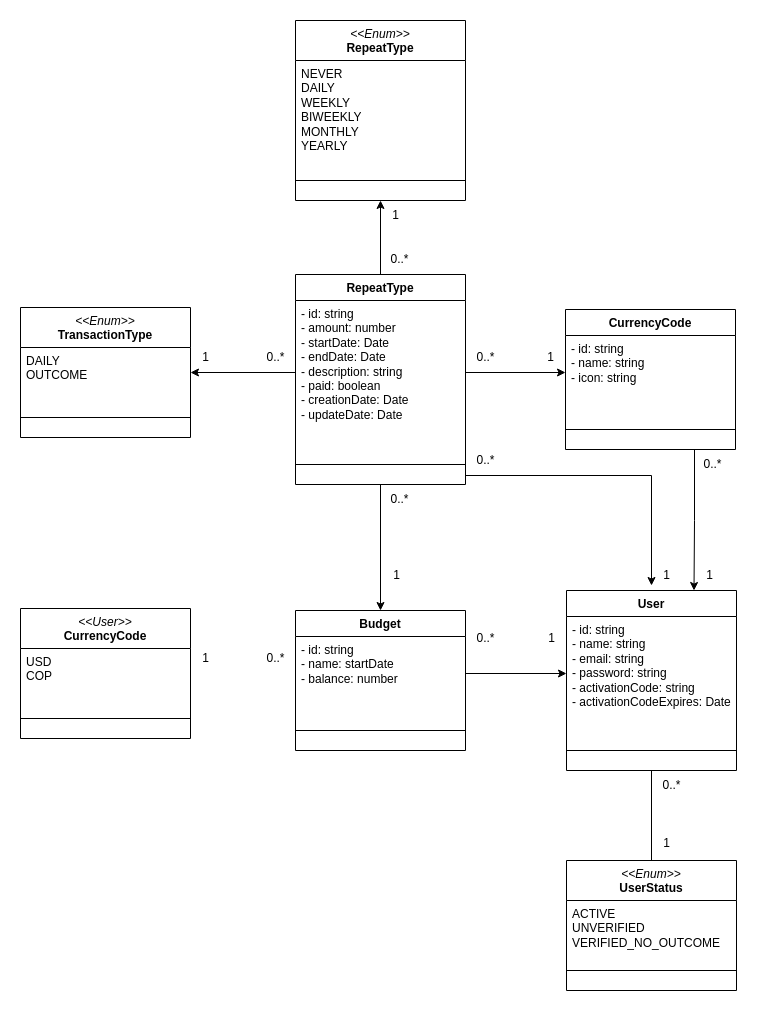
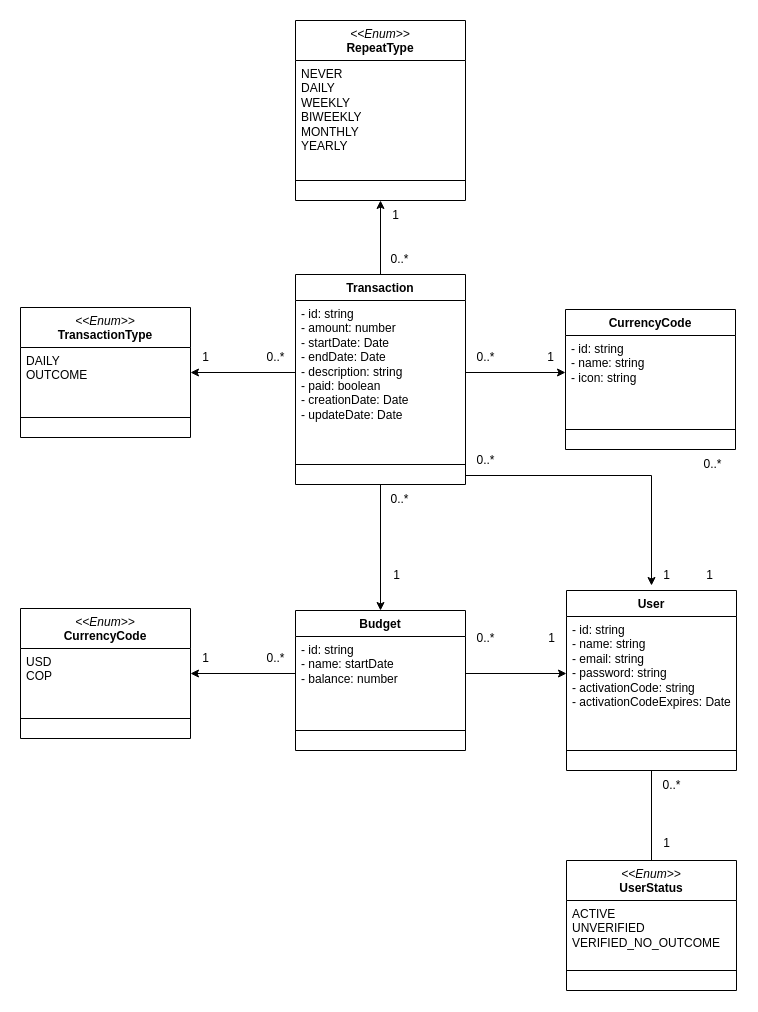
- <mxCell id="4" value="RepeatType" style="swimlane;fontStyle=1;align=center;verticalAlign=top;childLayout=stackLayout;horizontal=1;startSize=26;horizontalStack=0;resizeParent=1;resizeParentMax=0;resizeLast=0;collapsible=1;marginBottom=0;whiteSpace=wrap;html=1;" parent="1" vertex="1"><mxGeometry x="295" y="274" width="170" height="210" as="geometry" /></mxCell>
+ <mxCell id="4" value="Transaction" style="swimlane;fontStyle=1;align=center;verticalAlign=top;childLayout=stackLayout;horizontal=1;startSize=26;horizontalStack=0;resizeParent=1;resizeParentMax=0;resizeLast=0;collapsible=1;marginBottom=0;whiteSpace=wrap;html=1;" parent="1" vertex="1"><mxGeometry x="295" y="274" width="170" height="210" as="geometry" /></mxCell>
- <mxCell id="7" style="edgeStyle=orthogonalEdgeStyle;rounded=0;orthogonalLoop=1;jettySize=auto;html=1;exitX=0.75;exitY=1;exitDx=0;exitDy=0;entryX=0.75;entryY=0;entryDx=0;entryDy=0;" parent="1" source="8" target="36" edge="1"><mxGeometry relative="1" as="geometry"><Array as="points"><mxPoint x="694" y="449" /><mxPoint x="694" y="520" /></Array></mxGeometry></mxCell>
- <mxCell id="26" value="&lt;div&gt;&lt;i style=&quot;font-weight: 400;&quot;&gt;&amp;lt;&amp;lt;User&amp;gt;&amp;gt;&lt;/i&gt;&lt;br&gt;&lt;/div&gt;CurrencyCode" style="swimlane;fontStyle=1;align=center;verticalAlign=top;childLayout=stackLayout;horizontal=1;startSize=40;horizontalStack=0;resizeParent=1;resizeParentMax=0;resizeLast=0;collapsible=1;marginBottom=0;whiteSpace=wrap;html=1;" parent="1" vertex="1"><mxGeometry x="20" y="608" width="170" height="130" as="geometry"><mxRectangle x="205" y="40" width="130" height="30" as="alternateBounds" /></mxGeometry></mxCell>
+ <mxCell id="26" value="&lt;div&gt;&lt;i style=&quot;font-weight: 400;&quot;&gt;&amp;lt;&amp;lt;Enum&amp;gt;&amp;gt;&lt;/i&gt;&lt;br&gt;&lt;/div&gt;CurrencyCode" style="swimlane;fontStyle=1;align=center;verticalAlign=top;childLayout=stackLayout;horizontal=1;startSize=40;horizontalStack=0;resizeParent=1;resizeParentMax=0;resizeLast=0;collapsible=1;marginBottom=0;whiteSpace=wrap;html=1;" parent="1" vertex="1"><mxGeometry x="20" y="608" width="170" height="130" as="geometry"><mxRectangle x="205" y="40" width="130" height="30" as="alternateBounds" /></mxGeometry></mxCell>
+ <mxCell id="42" style="edgeStyle=orthogonalEdgeStyle;rounded=0;orthogonalLoop=1;jettySize=auto;html=1;exitX=0;exitY=0.5;exitDx=0;exitDy=0;entryX=1;entryY=0.5;entryDx=0;entryDy=0;" parent="1" source="32" target="27" edge="1"><mxGeometry relative="1" as="geometry" /></mxCell>
